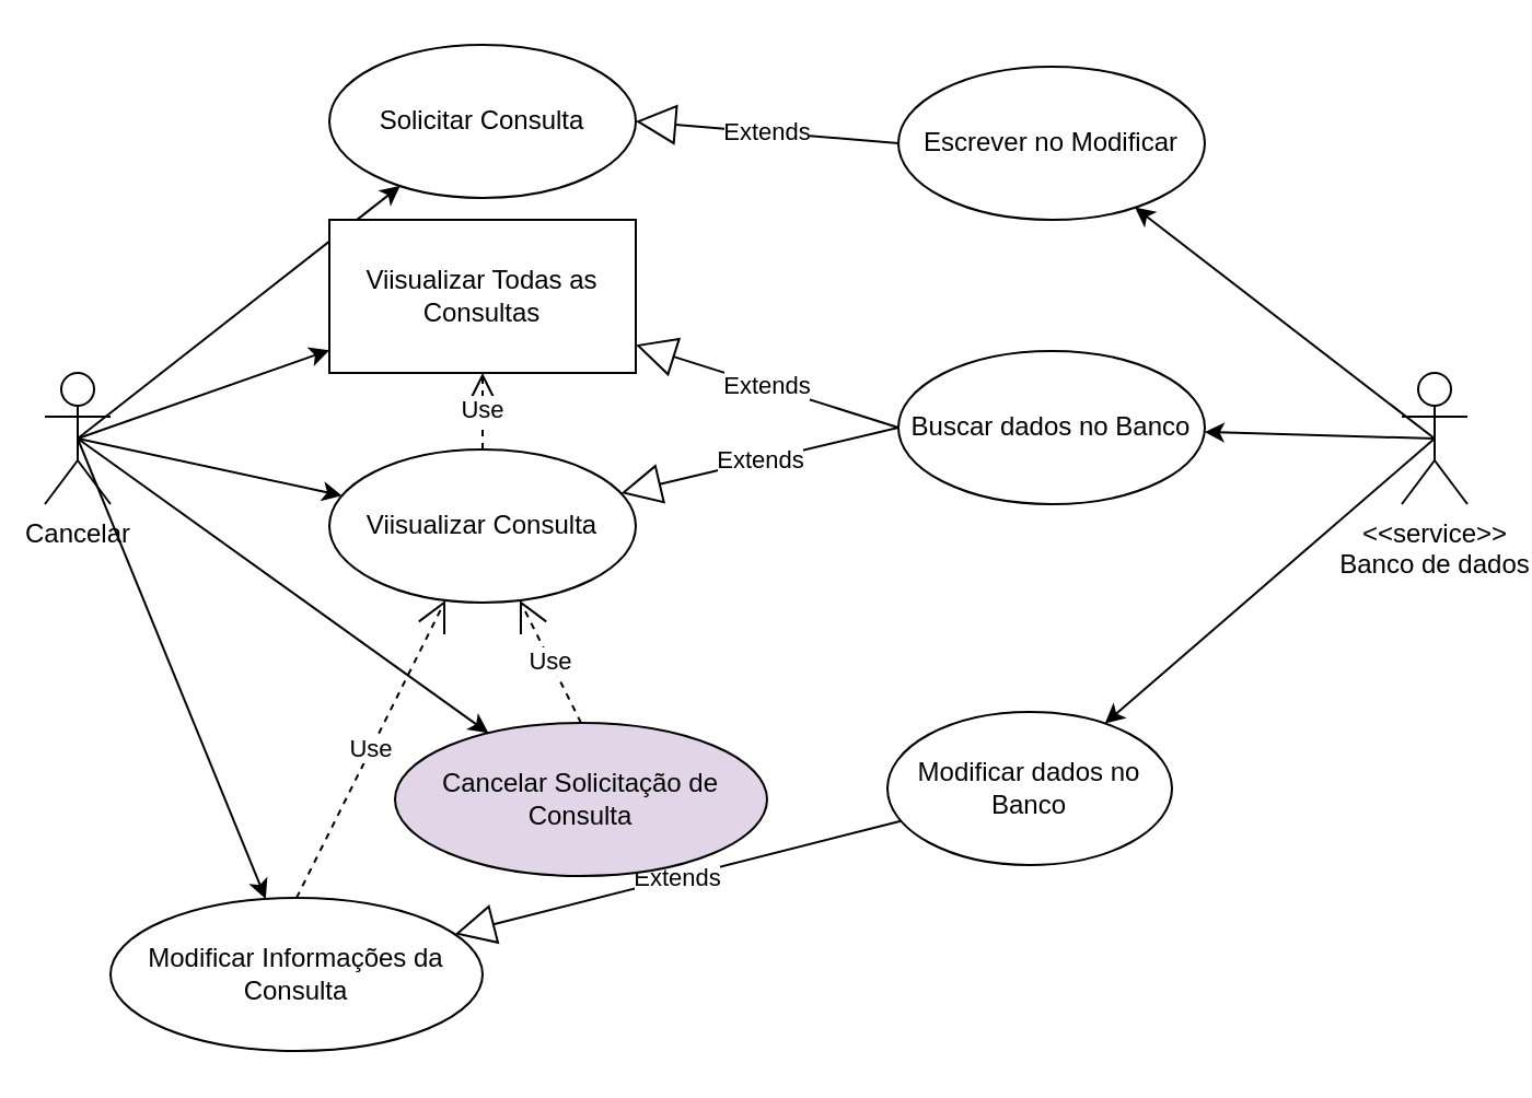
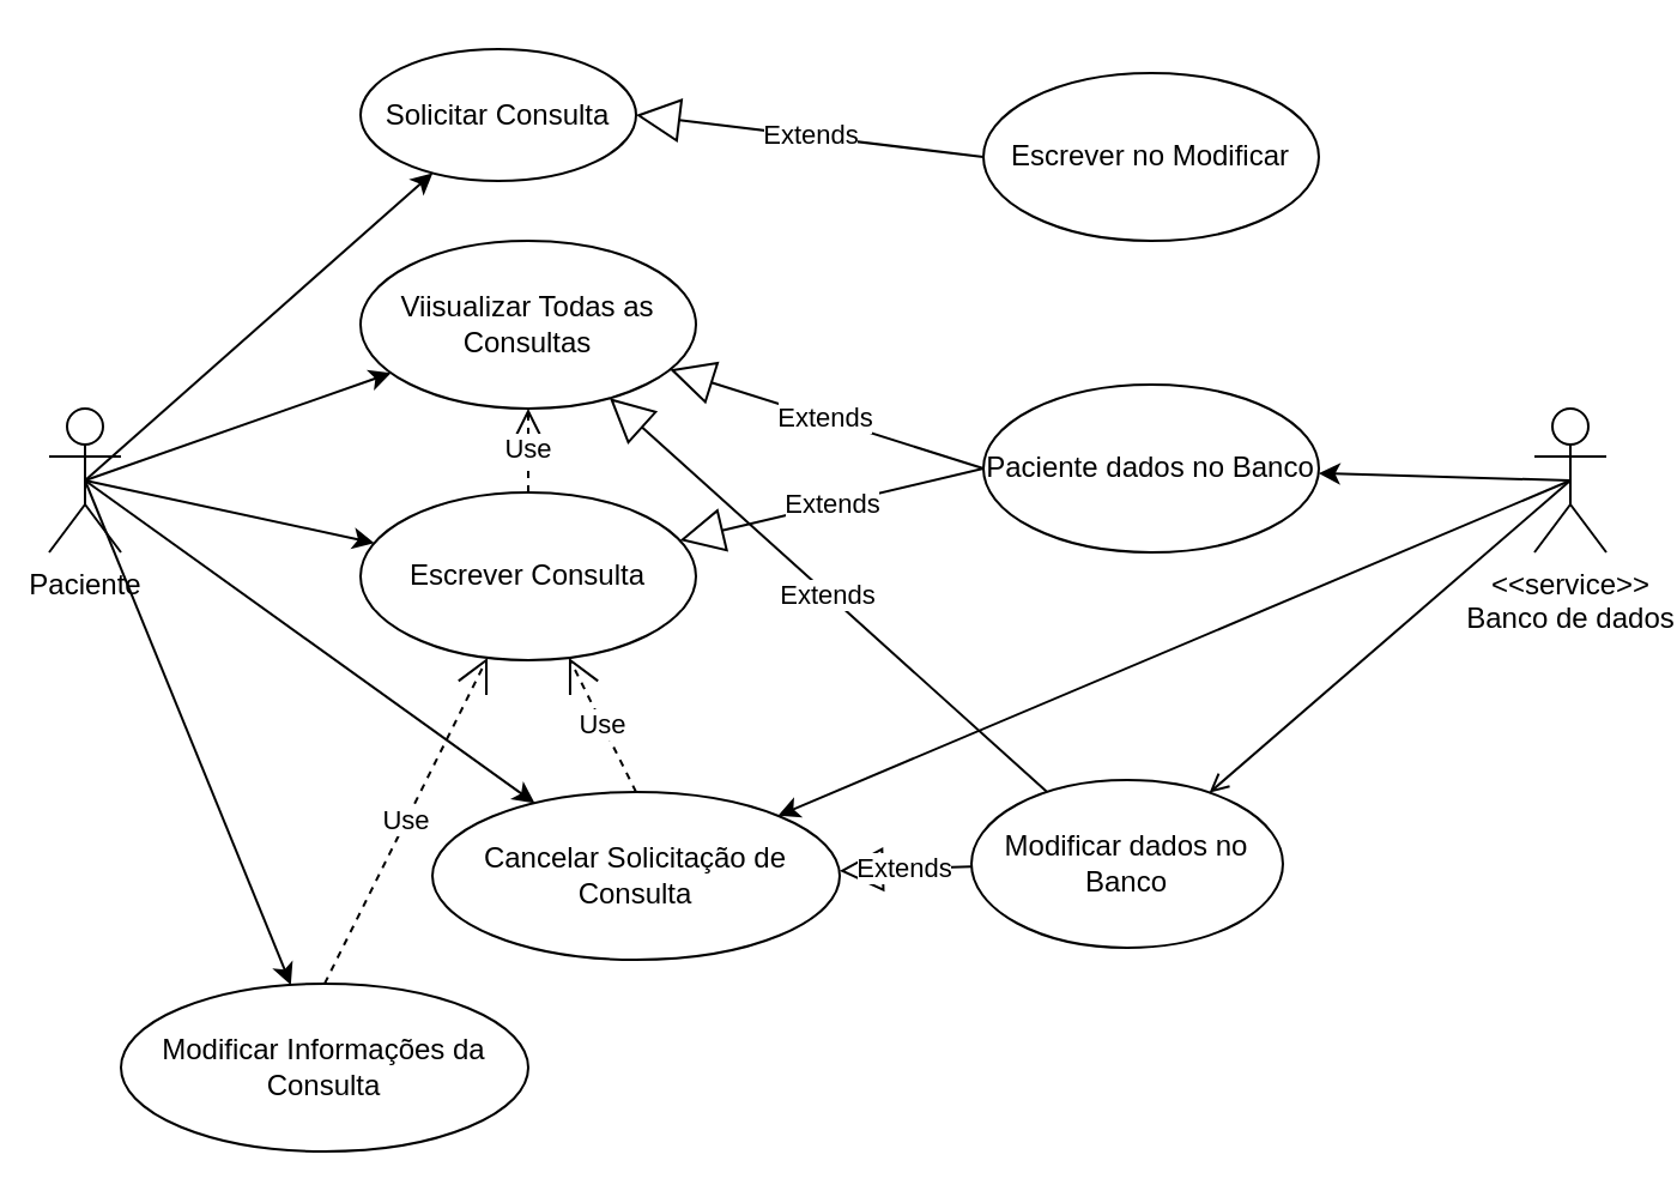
- <mxCell id="8" value="Solicitar Consulta" style="ellipse;whiteSpace=wrap;html=1;" vertex="1" parent="1"><mxGeometry x="150" y="20" width="140" height="70" as="geometry" /></mxCell>
+ <mxCell id="8" value="Solicitar Consulta" style="ellipse;whiteSpace=wrap;html=1;" vertex="1" parent="1"><mxGeometry x="150" y="20" width="115" height="55" as="geometry" /></mxCell>
- <mxCell id="11" value="Viisualizar Todas as Consultas" style="whiteSpace=wrap;html=1;rounded=0;" vertex="1" parent="1"><mxGeometry x="150" y="100" width="140" height="70" as="geometry" /></mxCell>
+ <mxCell id="11" value="Viisualizar Todas as Consultas" style="ellipse;whiteSpace=wrap;html=1;" vertex="1" parent="1"><mxGeometry x="150" y="100" width="140" height="70" as="geometry" /></mxCell>
- <mxCell id="15" style="rounded=0;orthogonalLoop=1;jettySize=auto;html=1;exitX=0.5;exitY=0.5;exitDx=0;exitDy=0;exitPerimeter=0;" edge="1" parent="1" source="18" target="12"><mxGeometry relative="1" as="geometry" /></mxCell>
+ <mxCell id="15" style="rounded=0;orthogonalLoop=1;jettySize=auto;html=1;exitX=0.5;exitY=0.5;exitDx=0;exitDy=0;exitPerimeter=0;" edge="1" parent="1" source="18" target="26"><mxGeometry relative="1" as="geometry" /></mxCell>
- <mxCell id="13" value="Buscar dados no Banco" style="ellipse;whiteSpace=wrap;html=1;" vertex="1" parent="1"><mxGeometry x="410" y="160" width="140" height="70" as="geometry" /></mxCell>
+ <mxCell id="13" value="Paciente dados no Banco" style="ellipse;whiteSpace=wrap;html=1;" vertex="1" parent="1"><mxGeometry x="410" y="160" width="140" height="70" as="geometry" /></mxCell>
- <mxCell id="9" value="Viisualizar Consulta" style="ellipse;whiteSpace=wrap;html=1;" vertex="1" parent="1"><mxGeometry x="150" y="205" width="140" height="70" as="geometry" /></mxCell>
+ <mxCell id="9" value="Escrever Consulta" style="ellipse;whiteSpace=wrap;html=1;" vertex="1" parent="1"><mxGeometry x="150" y="205" width="140" height="70" as="geometry" /></mxCell>
- <mxCell id="7" value="Cancelar" style="shape=umlActor;verticalLabelPosition=bottom;verticalAlign=top;html=1;" vertex="1" parent="1"><mxGeometry x="20" y="170" width="30" height="60" as="geometry" /></mxCell>
+ <mxCell id="7" value="Paciente" style="shape=umlActor;verticalLabelPosition=bottom;verticalAlign=top;html=1;" vertex="1" parent="1"><mxGeometry x="20" y="170" width="30" height="60" as="geometry" /></mxCell>
- <mxCell id="17" style="rounded=0;orthogonalLoop=1;jettySize=auto;html=1;exitX=0.5;exitY=0.5;exitDx=0;exitDy=0;exitPerimeter=0;" edge="1" parent="1" source="18" target="14"><mxGeometry relative="1" as="geometry" /></mxCell>
+ <mxCell id="17" style="rounded=0;orthogonalLoop=1;jettySize=auto;html=1;exitX=0.5;exitY=0.5;exitDx=0;exitDy=0;exitPerimeter=0;endArrow=open;" edge="1" parent="1" source="18" target="14"><mxGeometry relative="1" as="geometry" /></mxCell>
+ <mxCell id="27" value="Extends" style="endArrow=block;endSize=16;endFill=0;html=1;rounded=0;" edge="1" parent="1" source="14" target="26"><mxGeometry width="160" relative="1" as="geometry"><mxPoint x="190" y="330" as="sourcePoint" /><mxPoint x="350" y="330" as="targetPoint" /></mxGeometry></mxCell>
- <mxCell id="26" value="Cancelar Solicitação de Consulta" style="ellipse;whiteSpace=wrap;html=1;fillColor=#e1d5e7;" vertex="1" parent="1"><mxGeometry x="180" y="330" width="170" height="70" as="geometry" /></mxCell>
+ <mxCell id="26" value="Cancelar Solicitação de Consulta" style="ellipse;whiteSpace=wrap;html=1;" vertex="1" parent="1"><mxGeometry x="180" y="330" width="170" height="70" as="geometry" /></mxCell>
- <mxCell id="24" value="Extends" style="endArrow=block;endSize=16;endFill=0;html=1;rounded=0;" edge="1" parent="1" source="14" target="10"><mxGeometry width="160" relative="1" as="geometry"><mxPoint x="250" y="340" as="sourcePoint" /><mxPoint x="410" y="340" as="targetPoint" /></mxGeometry></mxCell>
+ <mxCell id="24" value="Extends" style="endArrow=block;endSize=16;endFill=0;html=1;rounded=0;" edge="1" parent="1" source="14" target="11"><mxGeometry width="160" relative="1" as="geometry"><mxPoint x="250" y="340" as="sourcePoint" /><mxPoint x="410" y="340" as="targetPoint" /></mxGeometry></mxCell>
